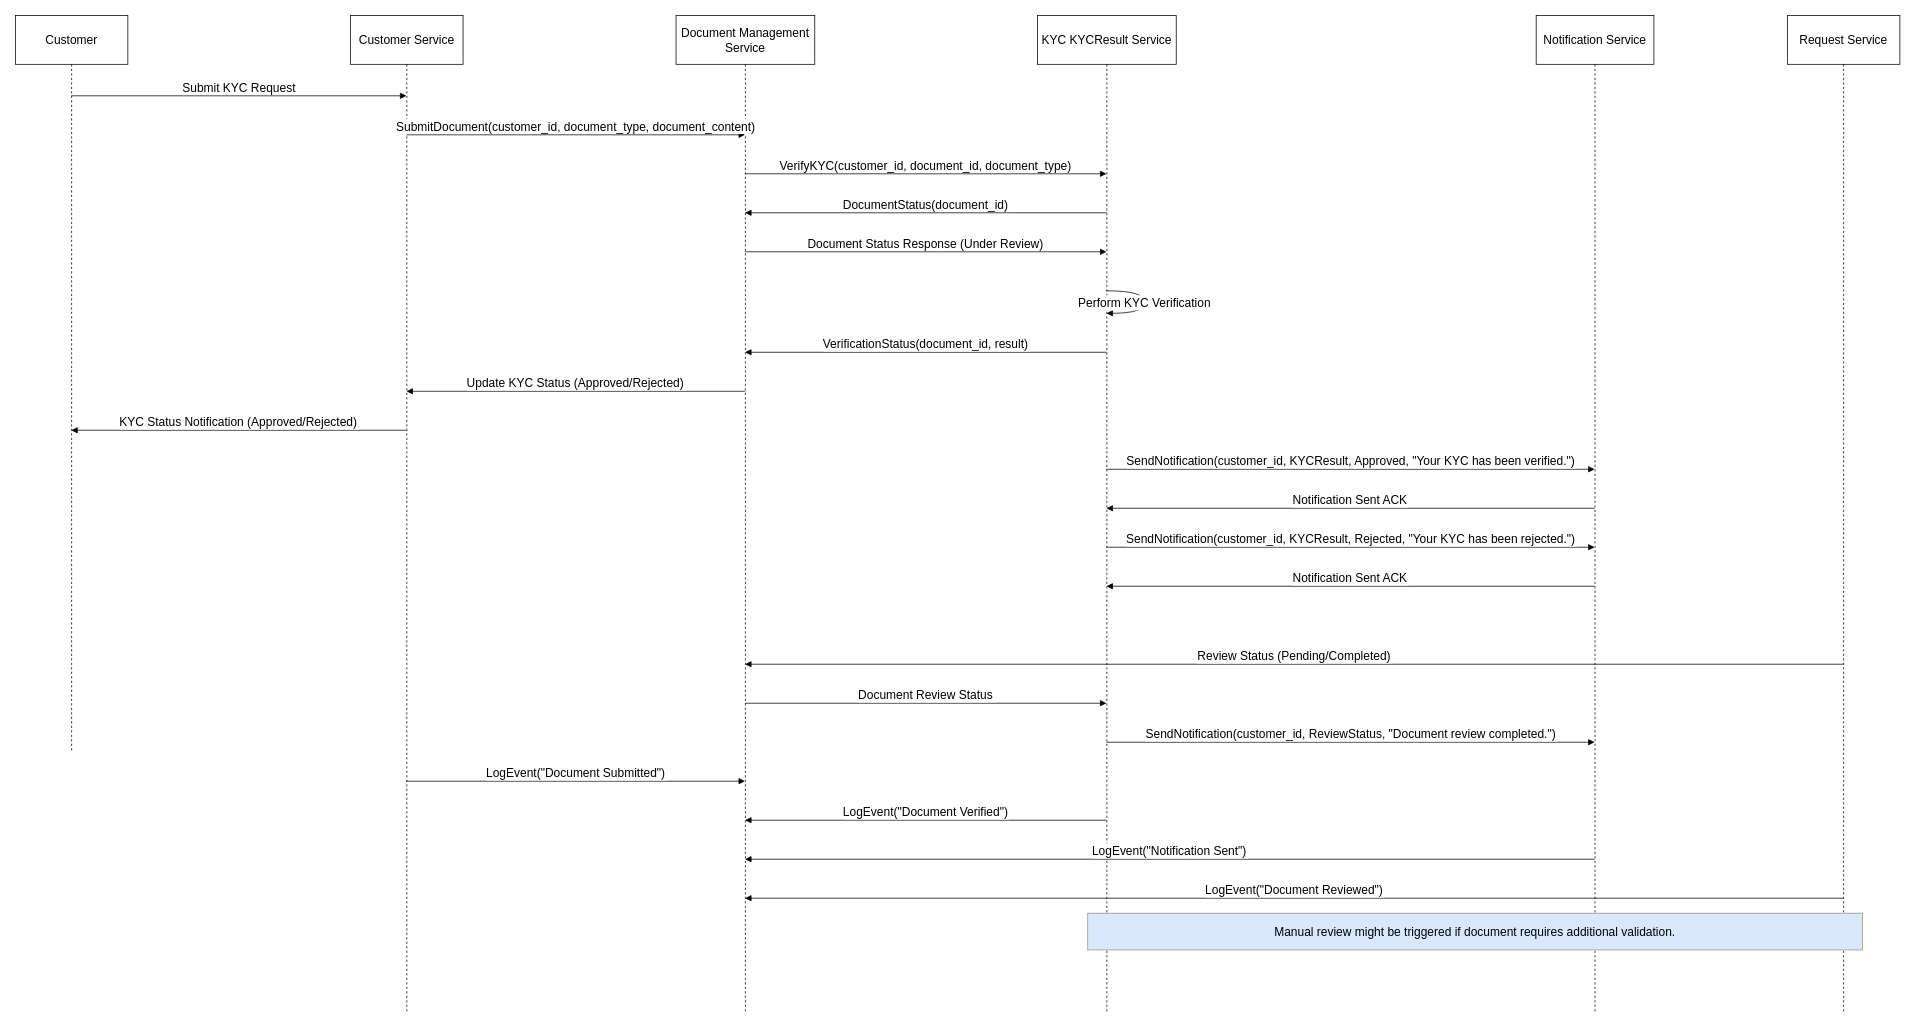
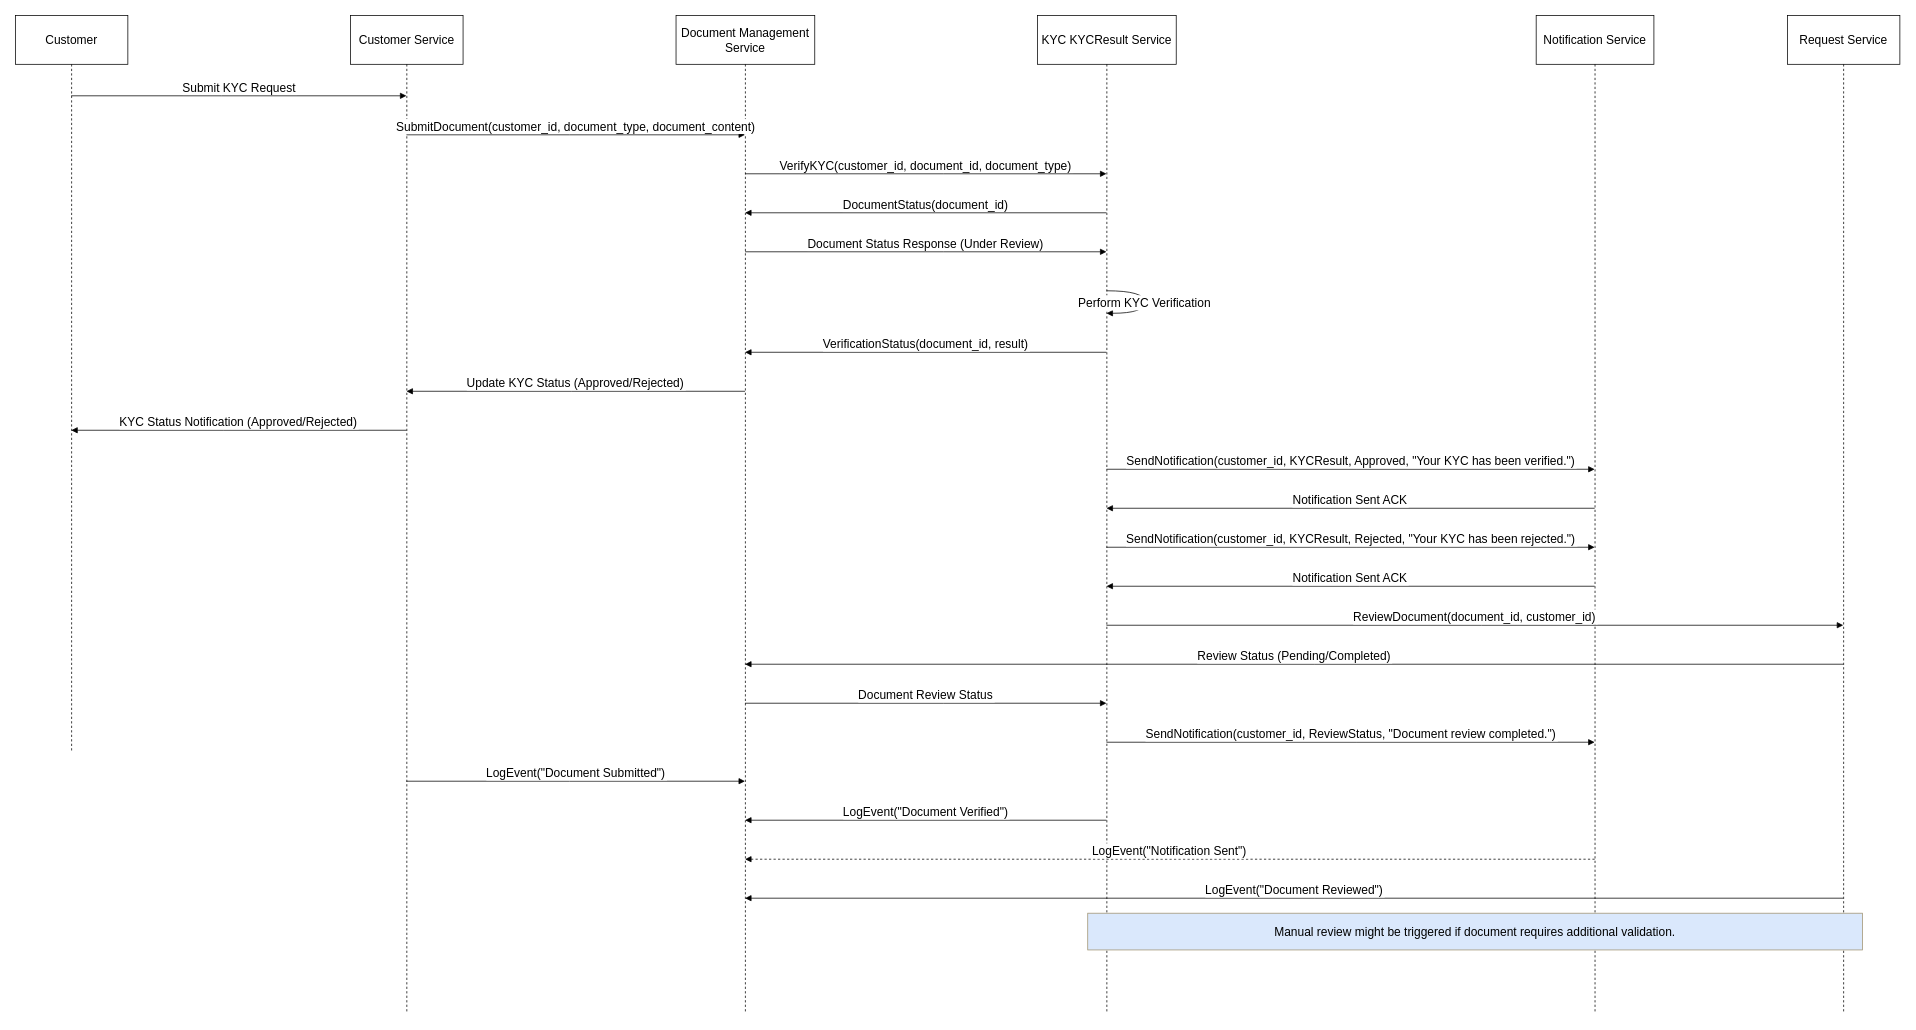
+ <mxCell id="21" value="ReviewDocument(document_id, customer_id)" style="verticalAlign=bottom;edgeStyle=elbowEdgeStyle;elbow=vertical;curved=0;rounded=0;endArrow=block;fontSize=16;" edge="1" parent="1" source="5" target="7"><mxGeometry relative="1" as="geometry"><Array as="points"><mxPoint x="1975" y="833" /></Array></mxGeometry></mxCell>
- <mxCell id="27" value="LogEvent(&quot;Notification Sent&quot;)" style="verticalAlign=bottom;edgeStyle=elbowEdgeStyle;elbow=vertical;curved=0;rounded=0;endArrow=block;fontSize=16;" edge="1" parent="1" source="6" target="4"><mxGeometry relative="1" as="geometry"><Array as="points"><mxPoint x="1587" y="1145" /></Array></mxGeometry></mxCell>
+ <mxCell id="27" value="LogEvent(&quot;Notification Sent&quot;)" style="verticalAlign=bottom;edgeStyle=elbowEdgeStyle;elbow=vertical;curved=0;rounded=0;endArrow=block;fontSize=16;dashed=1;" edge="1" parent="1" source="6" target="4"><mxGeometry relative="1" as="geometry"><Array as="points"><mxPoint x="1587" y="1145" /></Array></mxGeometry></mxCell>
